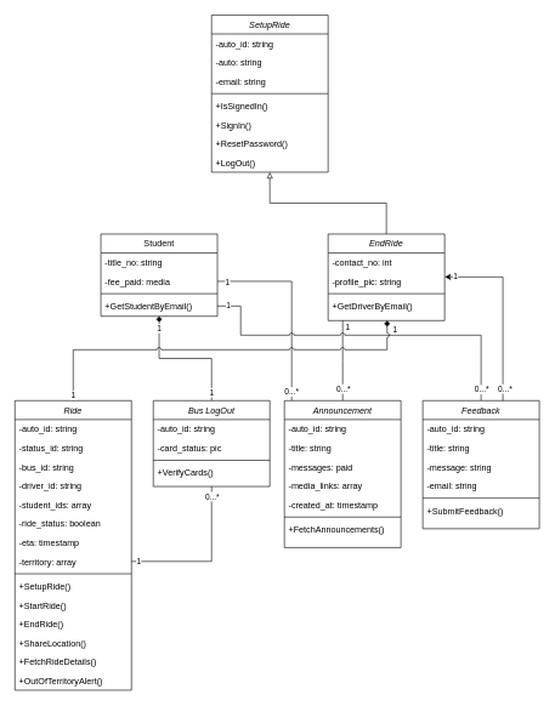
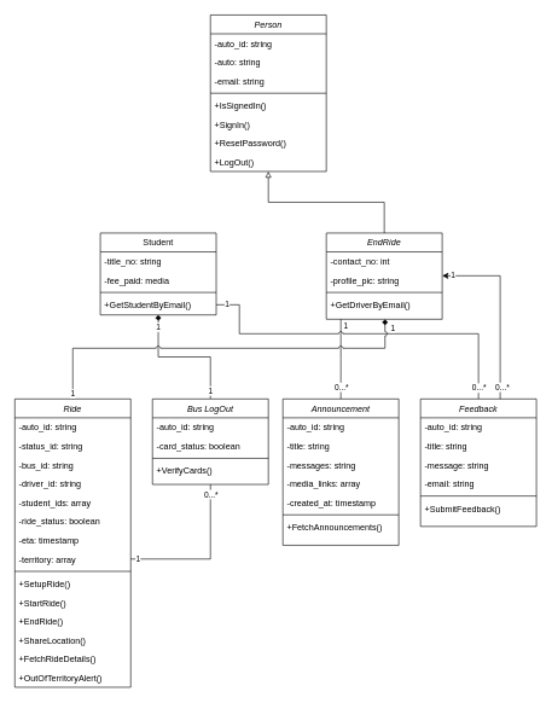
- <mxCell id="2" value="SetupRide" style="swimlane;fontStyle=2;align=center;verticalAlign=top;childLayout=stackLayout;horizontal=1;startSize=26;horizontalStack=0;resizeParent=1;resizeLast=0;collapsible=1;marginBottom=0;rounded=0;shadow=0;strokeWidth=1;" parent="1" vertex="1"><mxGeometry x="290" y="20" width="160" height="216" as="geometry"><mxRectangle x="230" y="140" width="160" height="26" as="alternateBounds" /></mxGeometry></mxCell>
+ <mxCell id="2" value="Person" style="swimlane;fontStyle=2;align=center;verticalAlign=top;childLayout=stackLayout;horizontal=1;startSize=26;horizontalStack=0;resizeParent=1;resizeLast=0;collapsible=1;marginBottom=0;rounded=0;shadow=0;strokeWidth=1;" parent="1" vertex="1"><mxGeometry x="290" y="20" width="160" height="216" as="geometry"><mxRectangle x="230" y="140" width="160" height="26" as="alternateBounds" /></mxGeometry></mxCell>
- <mxCell id="46" style="edgeStyle=orthogonalEdgeStyle;rounded=0;orthogonalLoop=1;jettySize=auto;html=1;endArrow=none;startFill=0;" edge="1" parent="1" source="52" target="13"><mxGeometry relative="1" as="geometry"><Array as="points"><mxPoint x="400" y="386" /></Array></mxGeometry></mxCell>
- <mxCell id="47" value="1" style="edgeLabel;html=1;align=center;verticalAlign=middle;resizable=0;points=[];" vertex="1" connectable="0" parent="46"><mxGeometry x="0.899" relative="1" as="geometry"><mxPoint as="offset" /></mxGeometry></mxCell>
- <mxCell id="48" value="0...*" style="edgeLabel;html=1;align=center;verticalAlign=middle;resizable=0;points=[];" vertex="1" connectable="0" parent="46"><mxGeometry x="-0.902" y="1" relative="1" as="geometry"><mxPoint as="offset" /></mxGeometry></mxCell>
- <mxCell id="43" value="-card_status: pic" style="text;align=left;verticalAlign=top;spacingLeft=4;spacingRight=4;overflow=hidden;rotatable=0;points=[[0,0.5],[1,0.5]];portConstraint=eastwest;rounded=0;shadow=0;html=0;" parent="41" vertex="1"><mxGeometry y="52" width="160" height="26" as="geometry" /></mxCell>
+ <mxCell id="43" value="-card_status: boolean" style="text;align=left;verticalAlign=top;spacingLeft=4;spacingRight=4;overflow=hidden;rotatable=0;points=[[0,0.5],[1,0.5]];portConstraint=eastwest;rounded=0;shadow=0;html=0;" parent="41" vertex="1"><mxGeometry y="52" width="160" height="26" as="geometry" /></mxCell>
- <mxCell id="55" value="-messages: paid" style="text;align=left;verticalAlign=top;spacingLeft=4;spacingRight=4;overflow=hidden;rotatable=0;points=[[0,0.5],[1,0.5]];portConstraint=eastwest;rounded=0;shadow=0;html=0;" parent="52" vertex="1"><mxGeometry y="78" width="160" height="26" as="geometry" /></mxCell>
+ <mxCell id="55" value="-messages: string" style="text;align=left;verticalAlign=top;spacingLeft=4;spacingRight=4;overflow=hidden;rotatable=0;points=[[0,0.5],[1,0.5]];portConstraint=eastwest;rounded=0;shadow=0;html=0;" parent="52" vertex="1"><mxGeometry y="78" width="160" height="26" as="geometry" /></mxCell>
